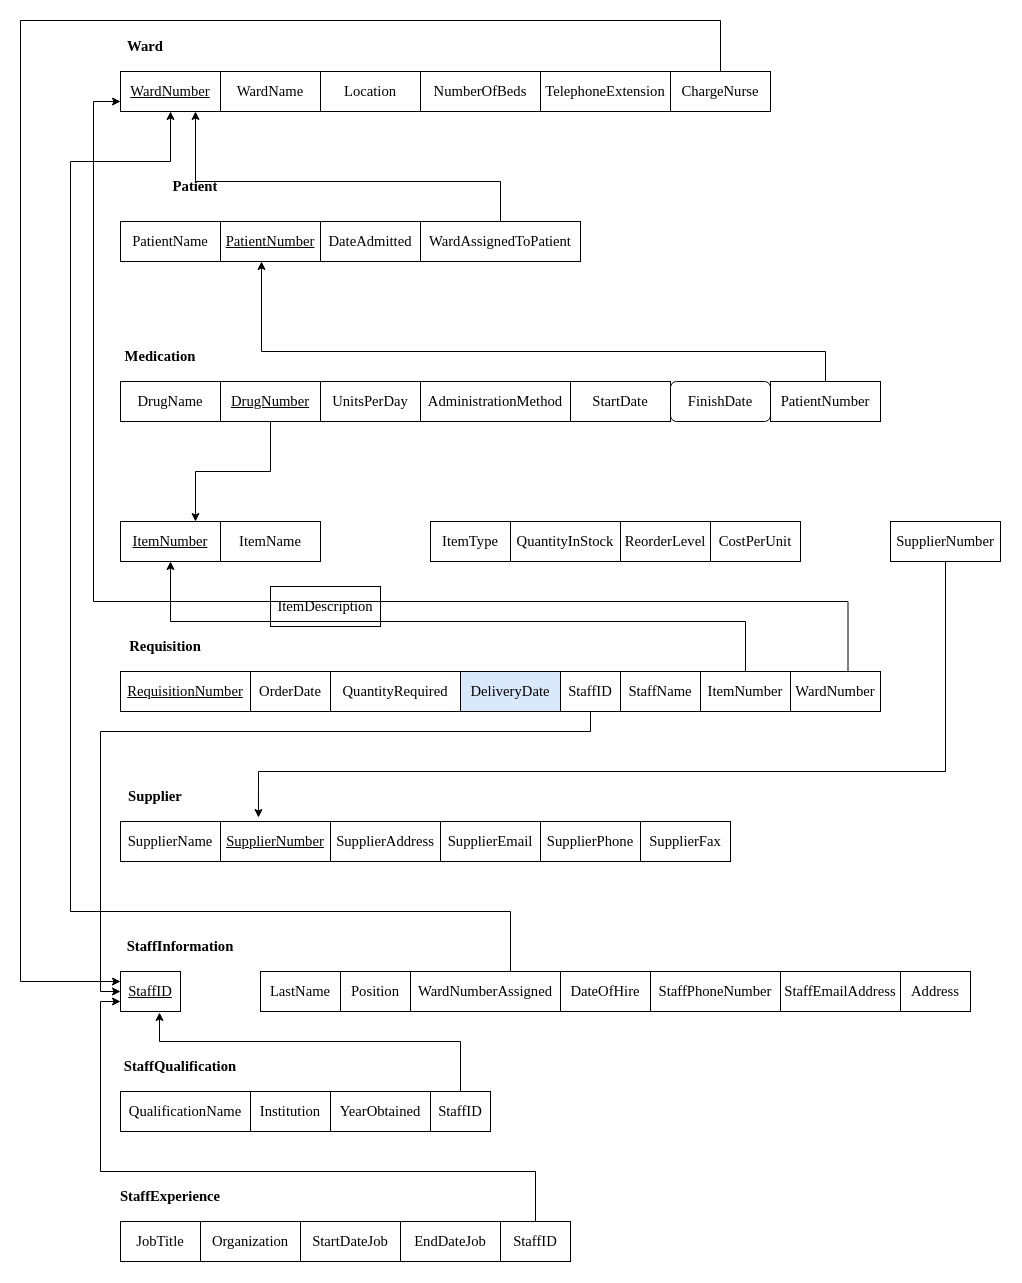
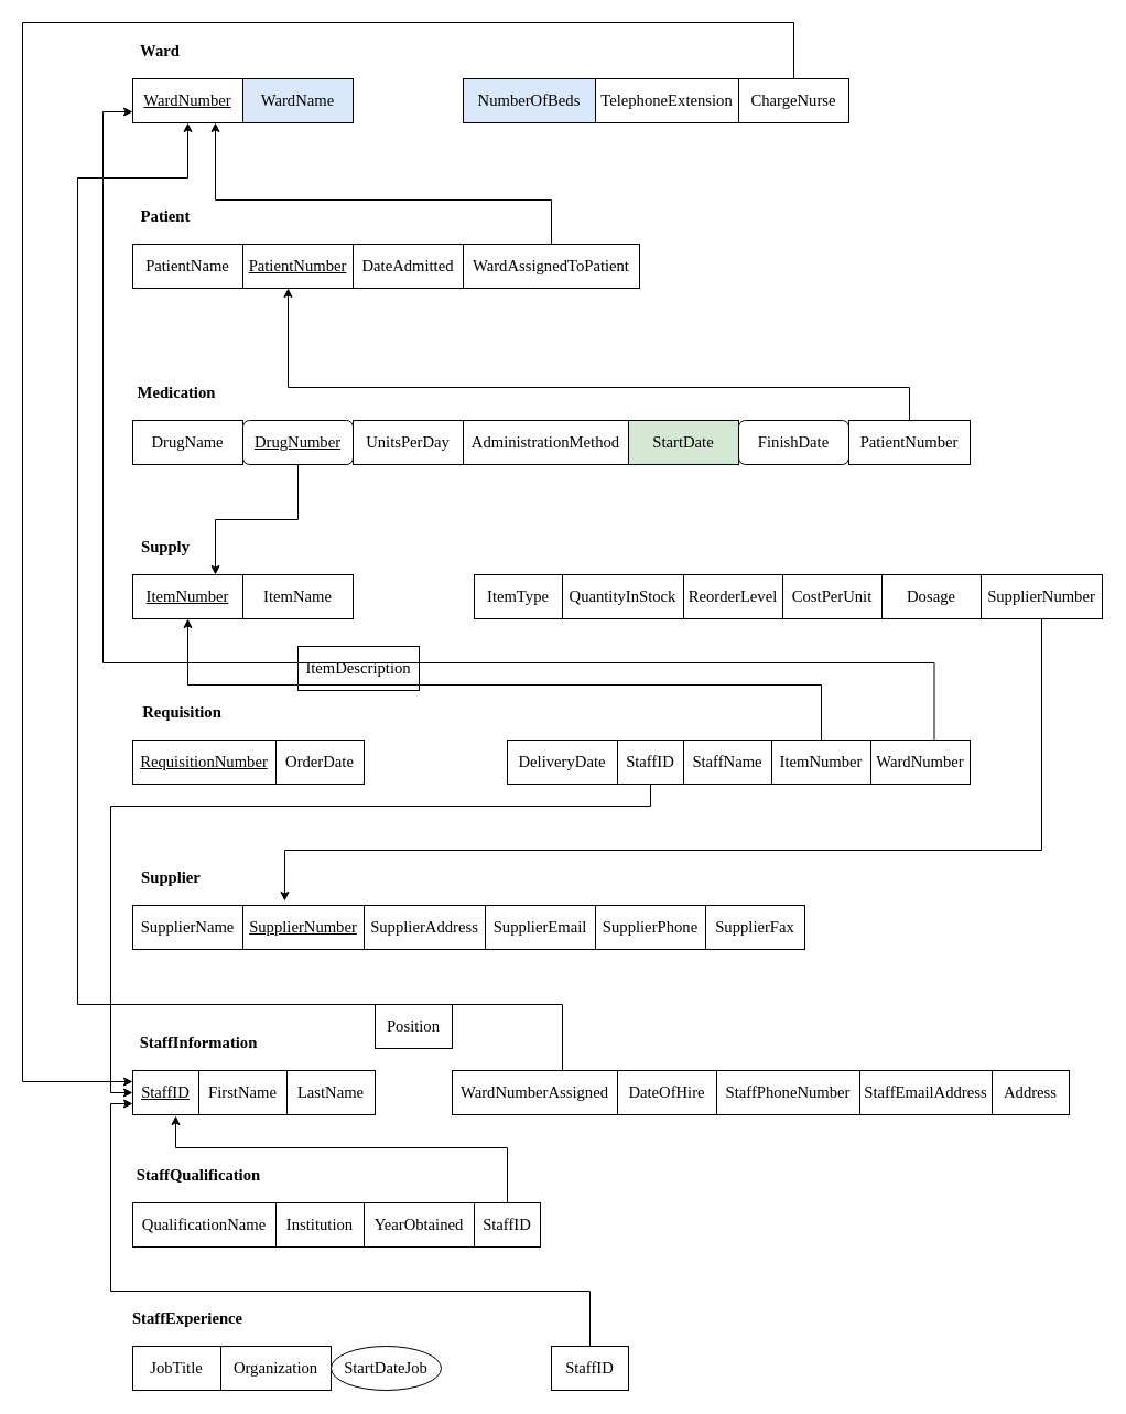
- <mxCell id="4" value="&lt;span id=&quot;docs-internal-guid-fb7d3a1a-7fff-599e-5747-c892ab07156f&quot;&gt;&lt;span style=&quot;font-size: 11pt; font-family: &amp;quot;Times New Roman&amp;quot;, serif; background-color: transparent; font-variant-numeric: normal; font-variant-east-asian: normal; font-variant-alternates: normal; font-variant-position: normal; vertical-align: baseline; white-space-collapse: preserve;&quot;&gt;WardName&lt;/span&gt;&lt;/span&gt;" style="rounded=0;whiteSpace=wrap;html=1;" parent="1" vertex="1"><mxGeometry x="220" y="71" width="100" height="40" as="geometry" /></mxCell>
+ <mxCell id="4" value="&lt;span id=&quot;docs-internal-guid-fb7d3a1a-7fff-599e-5747-c892ab07156f&quot;&gt;&lt;span style=&quot;font-size: 11pt; font-family: &amp;quot;Times New Roman&amp;quot;, serif; background-color: transparent; font-variant-numeric: normal; font-variant-east-asian: normal; font-variant-alternates: normal; font-variant-position: normal; vertical-align: baseline; white-space-collapse: preserve;&quot;&gt;WardName&lt;/span&gt;&lt;/span&gt;" style="rounded=0;whiteSpace=wrap;html=1;fillColor=#dae8fc;" parent="1" vertex="1"><mxGeometry x="220" y="71" width="100" height="40" as="geometry" /></mxCell>
- <mxCell id="5" value="&lt;meta charset=&quot;utf-8&quot;&gt;&lt;b id=&quot;docs-internal-guid-17d0bb5a-7fff-77f2-faf1-413f0fad0dd0&quot; style=&quot;font-weight:normal;&quot;&gt;&lt;span style=&quot;font-size:11pt;font-family:'Times New Roman',serif;color:#000000;background-color:transparent;font-weight:400;font-style:normal;font-variant:normal;text-decoration:none;vertical-align:baseline;white-space:pre;white-space:pre-wrap;&quot;&gt;Location&lt;/span&gt;&lt;/b&gt;" style="rounded=0;whiteSpace=wrap;html=1;" parent="1" vertex="1"><mxGeometry x="320" y="71" width="100" height="40" as="geometry" /></mxCell>
- <mxCell id="6" value="&lt;span id=&quot;docs-internal-guid-749a694e-7fff-8c47-843a-2599ee7819ce&quot;&gt;&lt;span style=&quot;font-size: 11pt; font-family: &amp;quot;Times New Roman&amp;quot;, serif; background-color: transparent; font-variant-numeric: normal; font-variant-east-asian: normal; font-variant-alternates: normal; font-variant-position: normal; vertical-align: baseline; white-space-collapse: preserve;&quot;&gt;NumberOfBeds&lt;/span&gt;&lt;/span&gt;" style="rounded=0;whiteSpace=wrap;html=1;" parent="1" vertex="1"><mxGeometry x="420" y="71" width="120" height="40" as="geometry" /></mxCell>
+ <mxCell id="6" value="&lt;span id=&quot;docs-internal-guid-749a694e-7fff-8c47-843a-2599ee7819ce&quot;&gt;&lt;span style=&quot;font-size: 11pt; font-family: &amp;quot;Times New Roman&amp;quot;, serif; background-color: transparent; font-variant-numeric: normal; font-variant-east-asian: normal; font-variant-alternates: normal; font-variant-position: normal; vertical-align: baseline; white-space-collapse: preserve;&quot;&gt;NumberOfBeds&lt;/span&gt;&lt;/span&gt;" style="rounded=0;whiteSpace=wrap;html=1;fillColor=#dae8fc;" parent="1" vertex="1"><mxGeometry x="420" y="71" width="120" height="40" as="geometry" /></mxCell>
- <mxCell id="10" value="&lt;span id=&quot;docs-internal-guid-56771546-7fff-e1c5-fb4f-1659b7dbcba8&quot;&gt;&lt;span style=&quot;font-size: 11pt; font-family: &amp;quot;Times New Roman&amp;quot;, serif; background-color: transparent; font-weight: 700; font-variant-numeric: normal; font-variant-east-asian: normal; font-variant-alternates: normal; font-variant-position: normal; vertical-align: baseline; white-space-collapse: preserve;&quot;&gt;Patient&lt;/span&gt;&lt;/span&gt;" style="text;html=1;align=center;verticalAlign=middle;whiteSpace=wrap;rounded=0;" parent="1" vertex="1"><mxGeometry x="165" y="171" width="60" height="30" as="geometry" /></mxCell>
+ <mxCell id="10" value="&lt;span id=&quot;docs-internal-guid-56771546-7fff-e1c5-fb4f-1659b7dbcba8&quot;&gt;&lt;span style=&quot;font-size: 11pt; font-family: &amp;quot;Times New Roman&amp;quot;, serif; background-color: transparent; font-weight: 700; font-variant-numeric: normal; font-variant-east-asian: normal; font-variant-alternates: normal; font-variant-position: normal; vertical-align: baseline; white-space-collapse: preserve;&quot;&gt;Patient&lt;/span&gt;&lt;/span&gt;" style="text;html=1;align=center;verticalAlign=middle;whiteSpace=wrap;rounded=0;" parent="1" vertex="1"><mxGeometry x="120" y="181" width="60" height="30" as="geometry" /></mxCell>
- <mxCell id="19" value="&lt;span id=&quot;docs-internal-guid-d0d6bb12-7fff-5c5c-6c6c-f8e5e1e1c827&quot;&gt;&lt;span style=&quot;font-size: 11pt; font-family: &amp;quot;Times New Roman&amp;quot;, serif; background-color: transparent; font-variant-numeric: normal; font-variant-east-asian: normal; font-variant-alternates: normal; font-variant-position: normal; vertical-align: baseline; white-space-collapse: preserve;&quot;&gt;&lt;u&gt;DrugNumber&lt;/u&gt;&lt;/span&gt;&lt;/span&gt;" style="rounded=0;whiteSpace=wrap;html=1;" parent="1" vertex="1"><mxGeometry x="220" y="381" width="100" height="40" as="geometry" /></mxCell>
+ <mxCell id="19" value="&lt;span id=&quot;docs-internal-guid-d0d6bb12-7fff-5c5c-6c6c-f8e5e1e1c827&quot;&gt;&lt;span style=&quot;font-size: 11pt; font-family: &amp;quot;Times New Roman&amp;quot;, serif; background-color: transparent; font-variant-numeric: normal; font-variant-east-asian: normal; font-variant-alternates: normal; font-variant-position: normal; vertical-align: baseline; white-space-collapse: preserve;&quot;&gt;&lt;u&gt;DrugNumber&lt;/u&gt;&lt;/span&gt;&lt;/span&gt;" style="whiteSpace=wrap;html=1;rounded=1;" parent="1" vertex="1"><mxGeometry x="220" y="381" width="100" height="40" as="geometry" /></mxCell>
- <mxCell id="22" value="&lt;span id=&quot;docs-internal-guid-42758c1f-7fff-45c8-cbec-74ae68188be7&quot;&gt;&lt;span style=&quot;font-size: 11pt; font-family: &amp;quot;Times New Roman&amp;quot;, serif; background-color: transparent; font-variant-numeric: normal; font-variant-east-asian: normal; font-variant-alternates: normal; font-variant-position: normal; vertical-align: baseline; white-space-collapse: preserve;&quot;&gt;StartDate&lt;/span&gt;&lt;/span&gt;" style="rounded=0;whiteSpace=wrap;html=1;" parent="1" vertex="1"><mxGeometry x="570" y="381" width="100" height="40" as="geometry" /></mxCell>
+ <mxCell id="22" value="&lt;span id=&quot;docs-internal-guid-42758c1f-7fff-45c8-cbec-74ae68188be7&quot;&gt;&lt;span style=&quot;font-size: 11pt; font-family: &amp;quot;Times New Roman&amp;quot;, serif; background-color: transparent; font-variant-numeric: normal; font-variant-east-asian: normal; font-variant-alternates: normal; font-variant-position: normal; vertical-align: baseline; white-space-collapse: preserve;&quot;&gt;StartDate&lt;/span&gt;&lt;/span&gt;" style="rounded=0;whiteSpace=wrap;html=1;fillColor=#d5e8d4;" parent="1" vertex="1"><mxGeometry x="570" y="381" width="100" height="40" as="geometry" /></mxCell>
+ <mxCell id="26" value="&lt;span id=&quot;docs-internal-guid-865164e1-7fff-536b-630a-ae7543a740ad&quot;&gt;&lt;span style=&quot;font-size: 11pt; font-family: &amp;quot;Times New Roman&amp;quot;, serif; background-color: transparent; font-weight: 700; font-variant-numeric: normal; font-variant-east-asian: normal; font-variant-alternates: normal; font-variant-position: normal; vertical-align: baseline; white-space-collapse: preserve;&quot;&gt;Supply&lt;/span&gt;&lt;/span&gt;" style="text;html=1;align=center;verticalAlign=middle;whiteSpace=wrap;rounded=0;" parent="1" vertex="1"><mxGeometry x="120" y="481" width="60" height="30" as="geometry" /></mxCell>
+ <mxCell id="34" value="&lt;span id=&quot;docs-internal-guid-d28dbc80-7fff-86ce-b104-4799b28590f9&quot;&gt;&lt;span style=&quot;font-size: 11pt; font-family: &amp;quot;Times New Roman&amp;quot;, serif; background-color: transparent; font-variant-numeric: normal; font-variant-east-asian: normal; font-variant-alternates: normal; font-variant-position: normal; vertical-align: baseline; white-space-collapse: preserve;&quot;&gt;Dosage&lt;/span&gt;&lt;/span&gt;" style="rounded=0;whiteSpace=wrap;html=1;" parent="1" vertex="1"><mxGeometry x="800" y="521" width="90" height="40" as="geometry" /></mxCell>
- <mxCell id="40" value="&lt;span id=&quot;docs-internal-guid-52797d79-7fff-7d7d-63b4-c49b1ad6a209&quot;&gt;&lt;span style=&quot;font-size: 11pt; font-family: &amp;quot;Times New Roman&amp;quot;, serif; background-color: transparent; font-variant-numeric: normal; font-variant-east-asian: normal; font-variant-alternates: normal; font-variant-position: normal; vertical-align: baseline; white-space-collapse: preserve;&quot;&gt;QuantityRequired&lt;/span&gt;&lt;/span&gt;" style="rounded=0;whiteSpace=wrap;html=1;" parent="1" vertex="1"><mxGeometry x="330" y="671" width="130" height="40" as="geometry" /></mxCell>
- <mxCell id="41" value="&lt;span id=&quot;docs-internal-guid-4687812a-7fff-b5b4-b1af-88b20d1ca93a&quot;&gt;&lt;span style=&quot;font-size: 11pt; font-family: &amp;quot;Times New Roman&amp;quot;, serif; background-color: transparent; font-variant-numeric: normal; font-variant-east-asian: normal; font-variant-alternates: normal; font-variant-position: normal; vertical-align: baseline; white-space-collapse: preserve;&quot;&gt;DeliveryDate&lt;/span&gt;&lt;/span&gt;" style="rounded=0;whiteSpace=wrap;html=1;fillColor=#dae8fc;" parent="1" vertex="1"><mxGeometry x="460" y="671" width="100" height="40" as="geometry" /></mxCell>
+ <mxCell id="41" value="&lt;span id=&quot;docs-internal-guid-4687812a-7fff-b5b4-b1af-88b20d1ca93a&quot;&gt;&lt;span style=&quot;font-size: 11pt; font-family: &amp;quot;Times New Roman&amp;quot;, serif; background-color: transparent; font-variant-numeric: normal; font-variant-east-asian: normal; font-variant-alternates: normal; font-variant-position: normal; vertical-align: baseline; white-space-collapse: preserve;&quot;&gt;DeliveryDate&lt;/span&gt;&lt;/span&gt;" style="rounded=0;whiteSpace=wrap;html=1;" parent="1" vertex="1"><mxGeometry x="460" y="671" width="100" height="40" as="geometry" /></mxCell>
+ <mxCell id="58" value="&lt;span id=&quot;docs-internal-guid-7b4fab35-7fff-a3d7-e25e-7bad9ab4d1ce&quot;&gt;&lt;span style=&quot;font-size: 11pt; font-family: &amp;quot;Times New Roman&amp;quot;, serif; background-color: transparent; font-variant-numeric: normal; font-variant-east-asian: normal; font-variant-alternates: normal; font-variant-position: normal; vertical-align: baseline; white-space-collapse: preserve;&quot;&gt;FirstName&lt;/span&gt;&lt;/span&gt;" style="rounded=0;whiteSpace=wrap;html=1;" parent="1" vertex="1"><mxGeometry x="180" y="971" width="80" height="40" as="geometry" /></mxCell>
- <mxCell id="60" value="&lt;span id=&quot;docs-internal-guid-ad12e3ec-7fff-1e21-4e40-9c4cb7ba1fff&quot;&gt;&lt;span style=&quot;font-size: 11pt; font-family: &amp;quot;Times New Roman&amp;quot;, serif; background-color: transparent; font-variant-numeric: normal; font-variant-east-asian: normal; font-variant-alternates: normal; font-variant-position: normal; vertical-align: baseline; white-space-collapse: preserve;&quot;&gt;Position&lt;/span&gt;&lt;/span&gt;" style="rounded=0;whiteSpace=wrap;html=1;" parent="1" vertex="1"><mxGeometry x="340" y="971" width="70" height="40" as="geometry" /></mxCell>
+ <mxCell id="60" value="&lt;span id=&quot;docs-internal-guid-ad12e3ec-7fff-1e21-4e40-9c4cb7ba1fff&quot;&gt;&lt;span style=&quot;font-size: 11pt; font-family: &amp;quot;Times New Roman&amp;quot;, serif; background-color: transparent; font-variant-numeric: normal; font-variant-east-asian: normal; font-variant-alternates: normal; font-variant-position: normal; vertical-align: baseline; white-space-collapse: preserve;&quot;&gt;Position&lt;/span&gt;&lt;/span&gt;" style="rounded=0;whiteSpace=wrap;html=1;" parent="1" vertex="1"><mxGeometry x="340" y="911" width="70" height="40" as="geometry" /></mxCell>
- <mxCell id="75" value="&lt;span id=&quot;docs-internal-guid-aab3a073-7fff-45a5-99b3-e7ff3aed937b&quot;&gt;&lt;span style=&quot;font-size: 11pt; font-family: &amp;quot;Times New Roman&amp;quot;, serif; background-color: transparent; font-variant-numeric: normal; font-variant-east-asian: normal; font-variant-alternates: normal; font-variant-position: normal; vertical-align: baseline; white-space-collapse: preserve;&quot;&gt;StartDateJob&lt;/span&gt;&lt;/span&gt;" style="rounded=0;whiteSpace=wrap;html=1;" parent="1" vertex="1"><mxGeometry x="300" y="1221" width="100" height="40" as="geometry" /></mxCell>
+ <mxCell id="75" value="&lt;span id=&quot;docs-internal-guid-aab3a073-7fff-45a5-99b3-e7ff3aed937b&quot;&gt;&lt;span style=&quot;font-size: 11pt; font-family: &amp;quot;Times New Roman&amp;quot;, serif; background-color: transparent; font-variant-numeric: normal; font-variant-east-asian: normal; font-variant-alternates: normal; font-variant-position: normal; vertical-align: baseline; white-space-collapse: preserve;&quot;&gt;StartDateJob&lt;/span&gt;&lt;/span&gt;" style="ellipse;whiteSpace=wrap;html=1;" parent="1" vertex="1"><mxGeometry x="300" y="1221" width="100" height="40" as="geometry" /></mxCell>
- <mxCell id="76" value="&lt;span id=&quot;docs-internal-guid-9152676a-7fff-7319-74b6-eb231e026005&quot;&gt;&lt;span style=&quot;font-size: 11pt; font-family: &amp;quot;Times New Roman&amp;quot;, serif; background-color: transparent; font-variant-numeric: normal; font-variant-east-asian: normal; font-variant-alternates: normal; font-variant-position: normal; vertical-align: baseline; white-space-collapse: preserve;&quot;&gt;EndDateJob&lt;/span&gt;&lt;/span&gt;" style="rounded=0;whiteSpace=wrap;html=1;" parent="1" vertex="1"><mxGeometry x="400" y="1221" width="100" height="40" as="geometry" /></mxCell>
